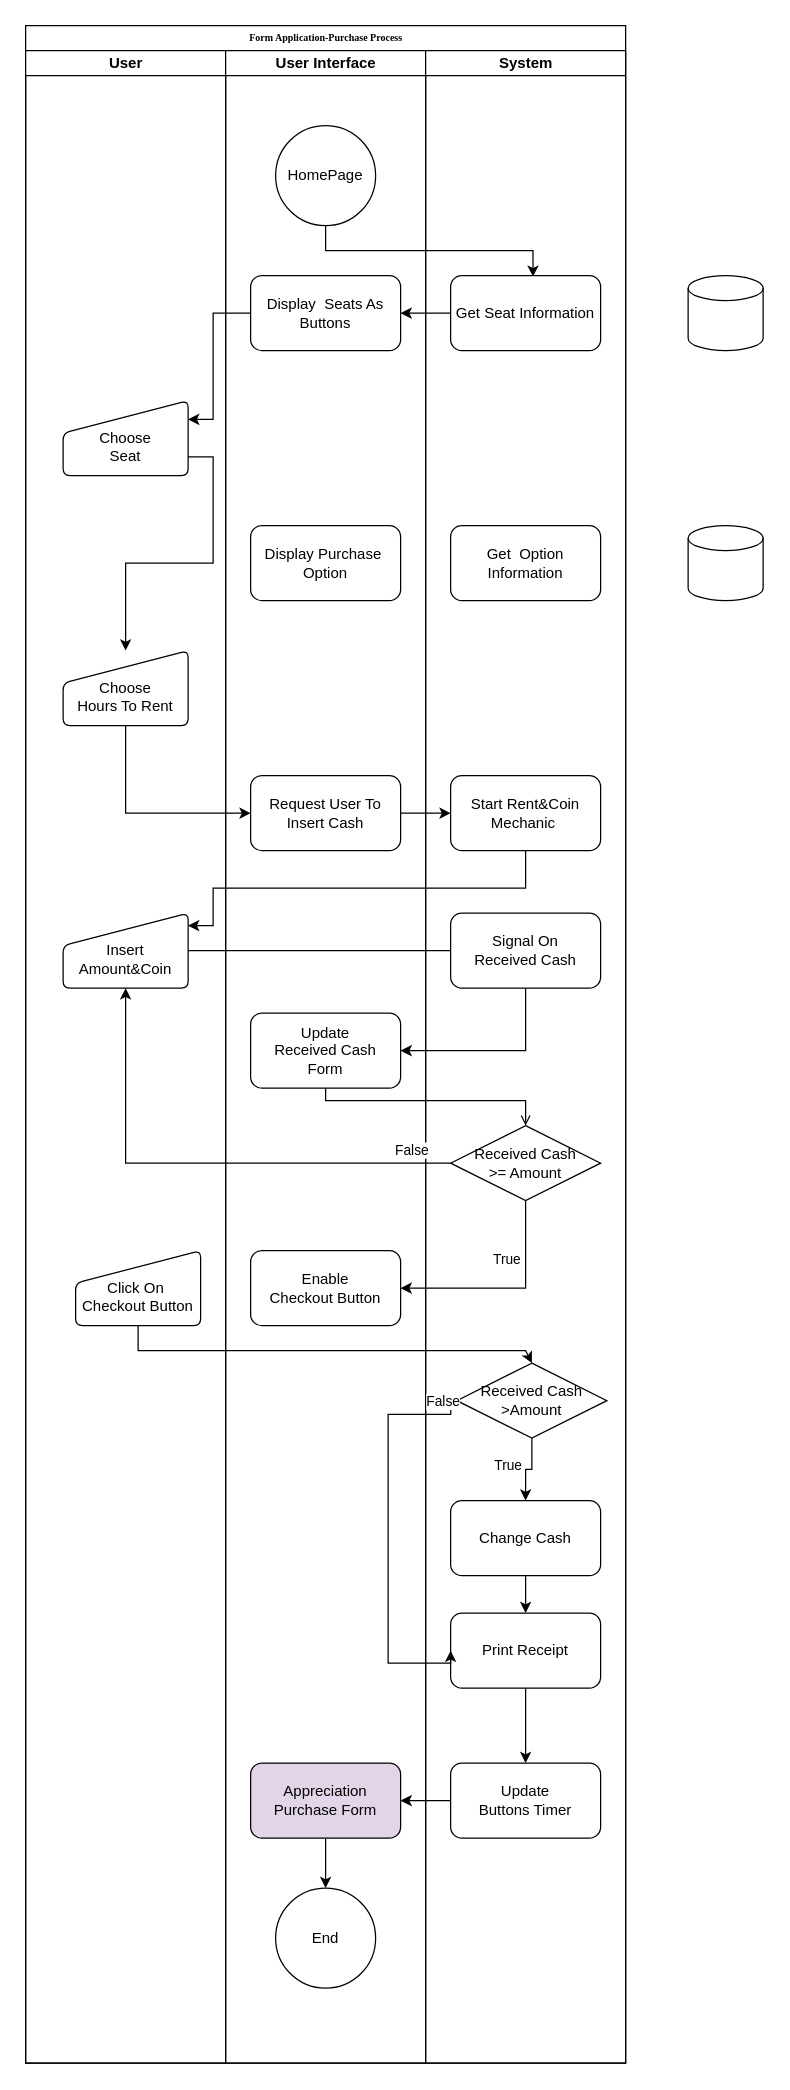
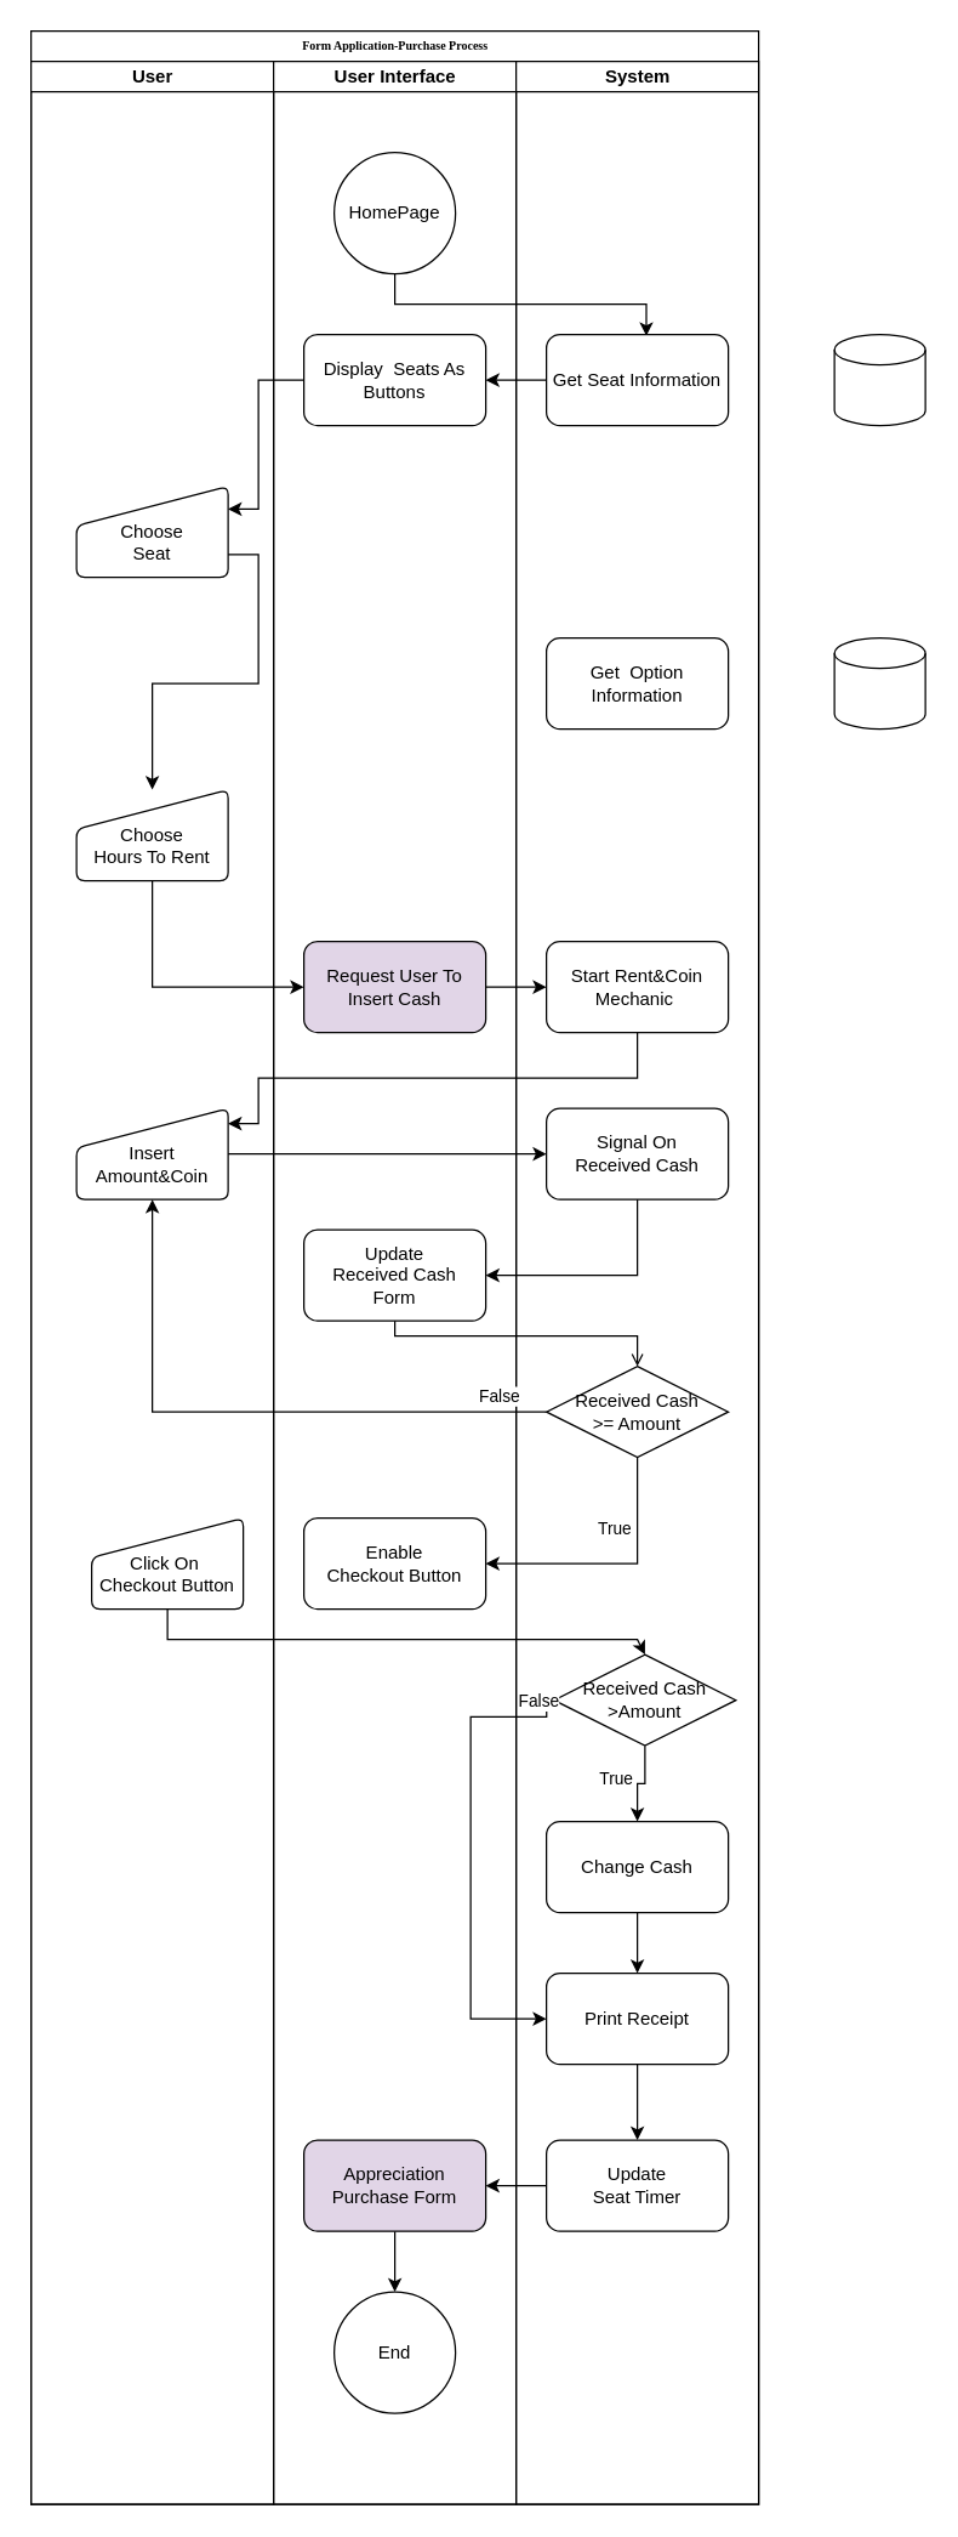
- <mxCell id="16" value="Display Purchase&amp;nbsp;&lt;br&gt;Option" style="rounded=1;whiteSpace=wrap;html=1;" parent="13" vertex="1"><mxGeometry x="20" y="380" width="120" height="60" as="geometry" /></mxCell>
- <mxCell id="17" value="Request User To Insert Cash" style="rounded=1;whiteSpace=wrap;html=1;" parent="13" vertex="1"><mxGeometry x="20" y="580" width="120" height="60" as="geometry" /></mxCell>
+ <mxCell id="17" value="Request User To Insert Cash" style="rounded=1;whiteSpace=wrap;html=1;fillColor=#e1d5e7;" parent="13" vertex="1"><mxGeometry x="20" y="580" width="120" height="60" as="geometry" /></mxCell>
- <mxCell id="41" style="edgeStyle=orthogonalEdgeStyle;rounded=0;orthogonalLoop=1;jettySize=auto;html=1;exitX=1;exitY=0.5;exitDx=0;exitDy=0;entryX=0;entryY=0.5;entryDx=0;entryDy=0;endArrow=none;" parent="2" source="6" target="29" edge="1"><mxGeometry relative="1" as="geometry" /></mxCell>
+ <mxCell id="41" style="edgeStyle=orthogonalEdgeStyle;rounded=0;orthogonalLoop=1;jettySize=auto;html=1;exitX=1;exitY=0.5;exitDx=0;exitDy=0;entryX=0;entryY=0.5;entryDx=0;entryDy=0;" parent="2" source="6" target="29" edge="1"><mxGeometry relative="1" as="geometry" /></mxCell>
- <mxCell id="37" value="Print Receipt" style="rounded=1;whiteSpace=wrap;html=1;" vertex="1" parent="25"><mxGeometry x="20" y="1250" width="120" height="60" as="geometry" /></mxCell>
+ <mxCell id="37" value="Print Receipt" style="rounded=1;whiteSpace=wrap;html=1;" vertex="1" parent="25"><mxGeometry x="20" y="1260" width="120" height="60" as="geometry" /></mxCell>
- <mxCell id="40" value="Update&lt;br&gt;Buttons Timer" style="rounded=1;whiteSpace=wrap;html=1;" vertex="1" parent="25"><mxGeometry x="20" y="1370" width="120" height="60" as="geometry" /></mxCell>
+ <mxCell id="40" value="Update&lt;br&gt;Seat Timer" style="rounded=1;whiteSpace=wrap;html=1;" vertex="1" parent="25"><mxGeometry x="20" y="1370" width="120" height="60" as="geometry" /></mxCell>
